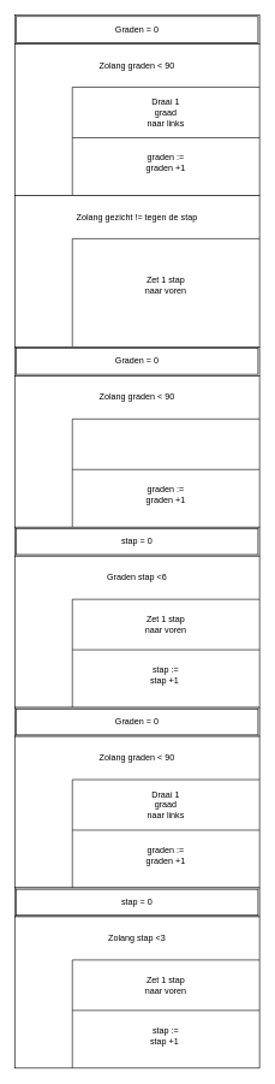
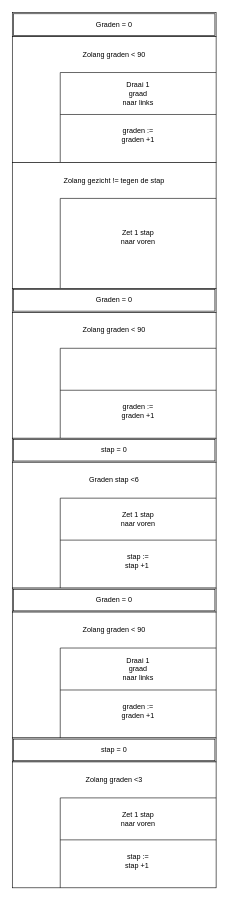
- <mxCell id="40" value="Zolang stap &amp;lt;3" style="text;html=1;strokeColor=none;fillColor=none;align=center;verticalAlign=middle;whiteSpace=wrap;rounded=0;" vertex="1" parent="1"><mxGeometry x="30" y="1280" width="320" height="40" as="geometry" /></mxCell>
+ <mxCell id="40" value="Zolang graden &amp;lt;3" style="text;html=1;strokeColor=none;fillColor=none;align=center;verticalAlign=middle;whiteSpace=wrap;rounded=0;" vertex="1" parent="1"><mxGeometry x="30" y="1280" width="320" height="40" as="geometry" /></mxCell>
